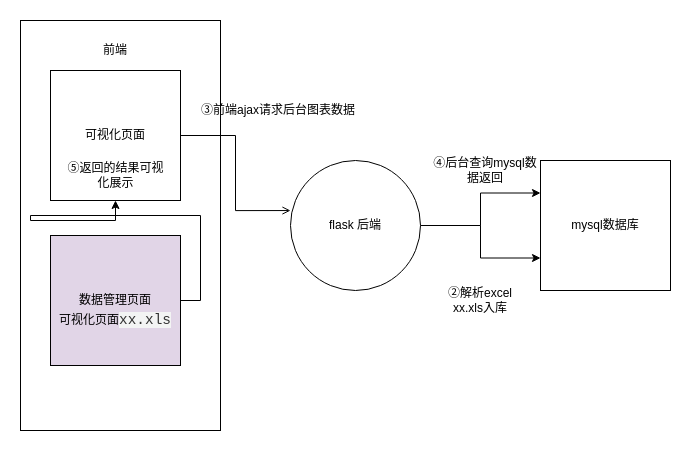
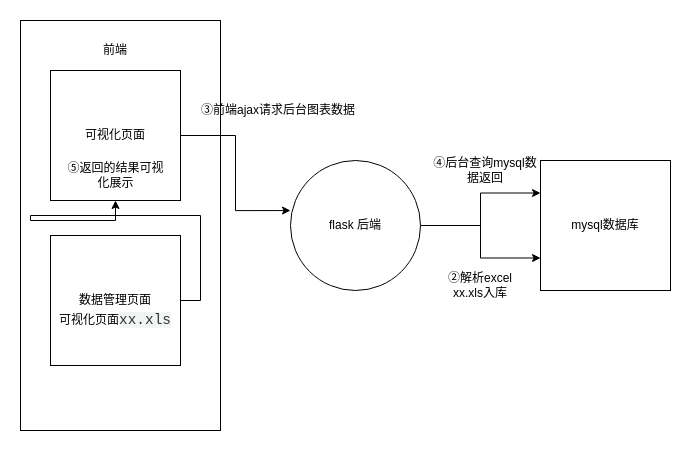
- <mxCell id="5" style="edgeStyle=orthogonalEdgeStyle;rounded=0;orthogonalLoop=1;jettySize=auto;html=1;entryX=0;entryY=0.385;entryDx=0;entryDy=0;entryPerimeter=0;endArrow=open;" edge="1" parent="1" source="6" target="9"><mxGeometry relative="1" as="geometry" /></mxCell>
+ <mxCell id="5" style="edgeStyle=orthogonalEdgeStyle;rounded=0;orthogonalLoop=1;jettySize=auto;html=1;entryX=0;entryY=0.385;entryDx=0;entryDy=0;entryPerimeter=0;" edge="1" parent="1" source="6" target="9"><mxGeometry relative="1" as="geometry" /></mxCell>
- <mxCell id="4" value="数据管理页面" style="whiteSpace=wrap;html=1;aspect=fixed;fillColor=#e1d5e7;" vertex="1" parent="1"><mxGeometry x="50" y="235" width="130" height="130" as="geometry" /></mxCell>
+ <mxCell id="4" value="数据管理页面" style="whiteSpace=wrap;html=1;aspect=fixed;" vertex="1" parent="1"><mxGeometry x="50" y="235" width="130" height="130" as="geometry" /></mxCell>
- <mxCell id="12" value="②解析excel xx.xls入库" style="text;html=1;strokeColor=none;fillColor=none;align=center;verticalAlign=middle;whiteSpace=wrap;rounded=0;" vertex="1" parent="1"><mxGeometry x="435" y="285" width="90" height="30" as="geometry" /></mxCell>
+ <mxCell id="12" value="②解析excel xx.xls入库" style="text;html=1;strokeColor=none;fillColor=none;align=center;verticalAlign=middle;whiteSpace=wrap;rounded=0;" vertex="1" parent="1"><mxGeometry x="435" y="270" width="90" height="30" as="geometry" /></mxCell>
